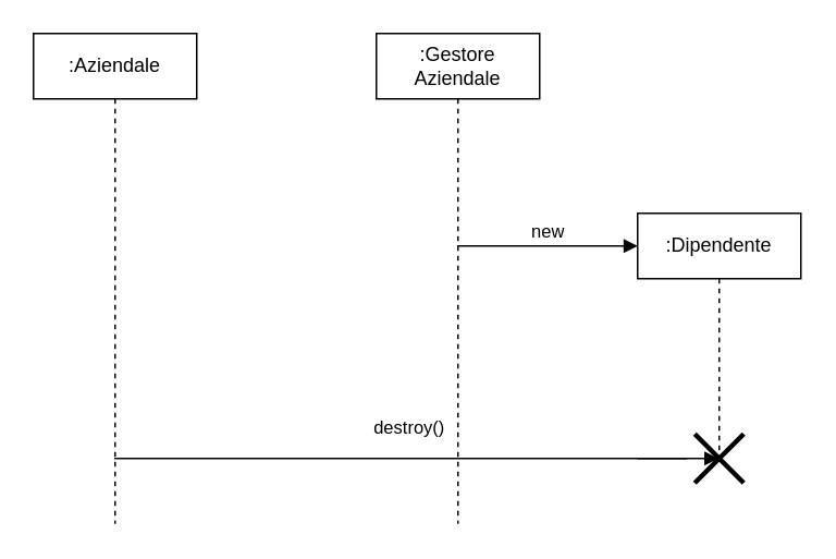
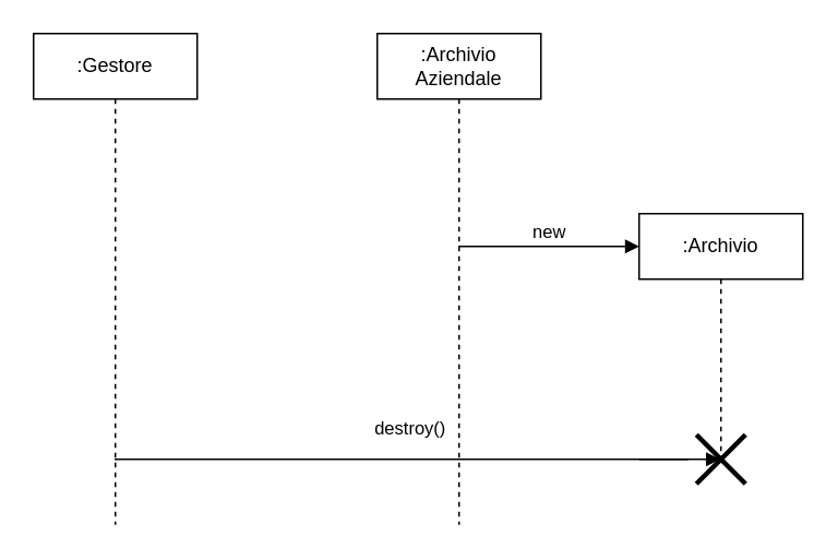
- <mxCell id="2" value=":Aziendale" style="shape=umlLifeline;perimeter=lifelinePerimeter;whiteSpace=wrap;html=1;container=1;collapsible=0;recursiveResize=0;outlineConnect=0;" vertex="1" parent="1"><mxGeometry x="20" y="20" width="100" height="300" as="geometry" /></mxCell>
+ <mxCell id="2" value=":Gestore" style="shape=umlLifeline;perimeter=lifelinePerimeter;whiteSpace=wrap;html=1;container=1;collapsible=0;recursiveResize=0;outlineConnect=0;" vertex="1" parent="1"><mxGeometry x="20" y="20" width="100" height="300" as="geometry" /></mxCell>
- <mxCell id="3" value=":Gestore Aziendale" style="shape=umlLifeline;perimeter=lifelinePerimeter;whiteSpace=wrap;html=1;container=1;collapsible=0;recursiveResize=0;outlineConnect=0;" vertex="1" parent="1"><mxGeometry x="230" y="20" width="100" height="300" as="geometry" /></mxCell>
+ <mxCell id="3" value=":Archivio Aziendale" style="shape=umlLifeline;perimeter=lifelinePerimeter;whiteSpace=wrap;html=1;container=1;collapsible=0;recursiveResize=0;outlineConnect=0;" vertex="1" parent="1"><mxGeometry x="230" y="20" width="100" height="300" as="geometry" /></mxCell>
- <mxCell id="4" value=":Dipendente" style="shape=umlLifeline;perimeter=lifelinePerimeter;whiteSpace=wrap;html=1;container=1;collapsible=0;recursiveResize=0;outlineConnect=0;" vertex="1" parent="1"><mxGeometry x="390" y="130" width="100" height="150" as="geometry" /></mxCell>
+ <mxCell id="4" value=":Archivio" style="shape=umlLifeline;perimeter=lifelinePerimeter;whiteSpace=wrap;html=1;container=1;collapsible=0;recursiveResize=0;outlineConnect=0;" vertex="1" parent="1"><mxGeometry x="390" y="130" width="100" height="150" as="geometry" /></mxCell>
